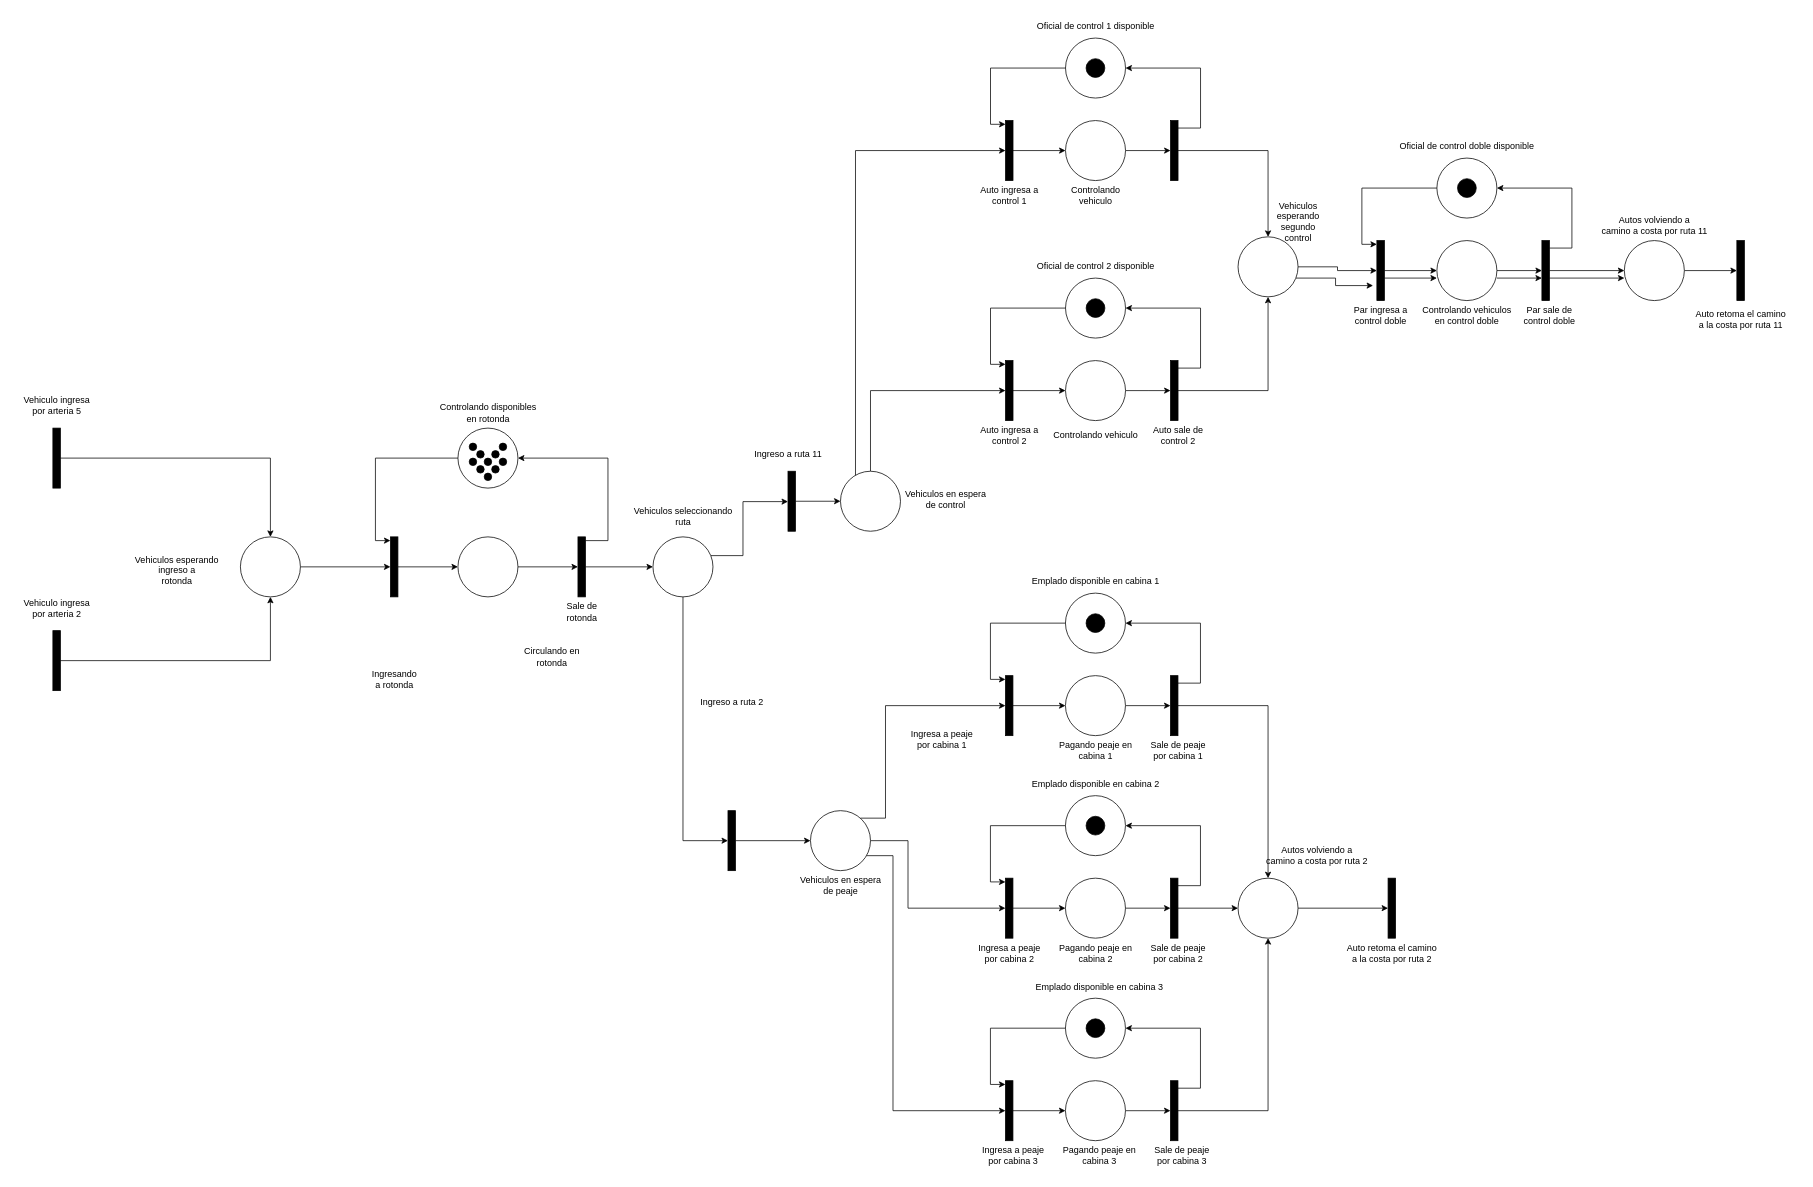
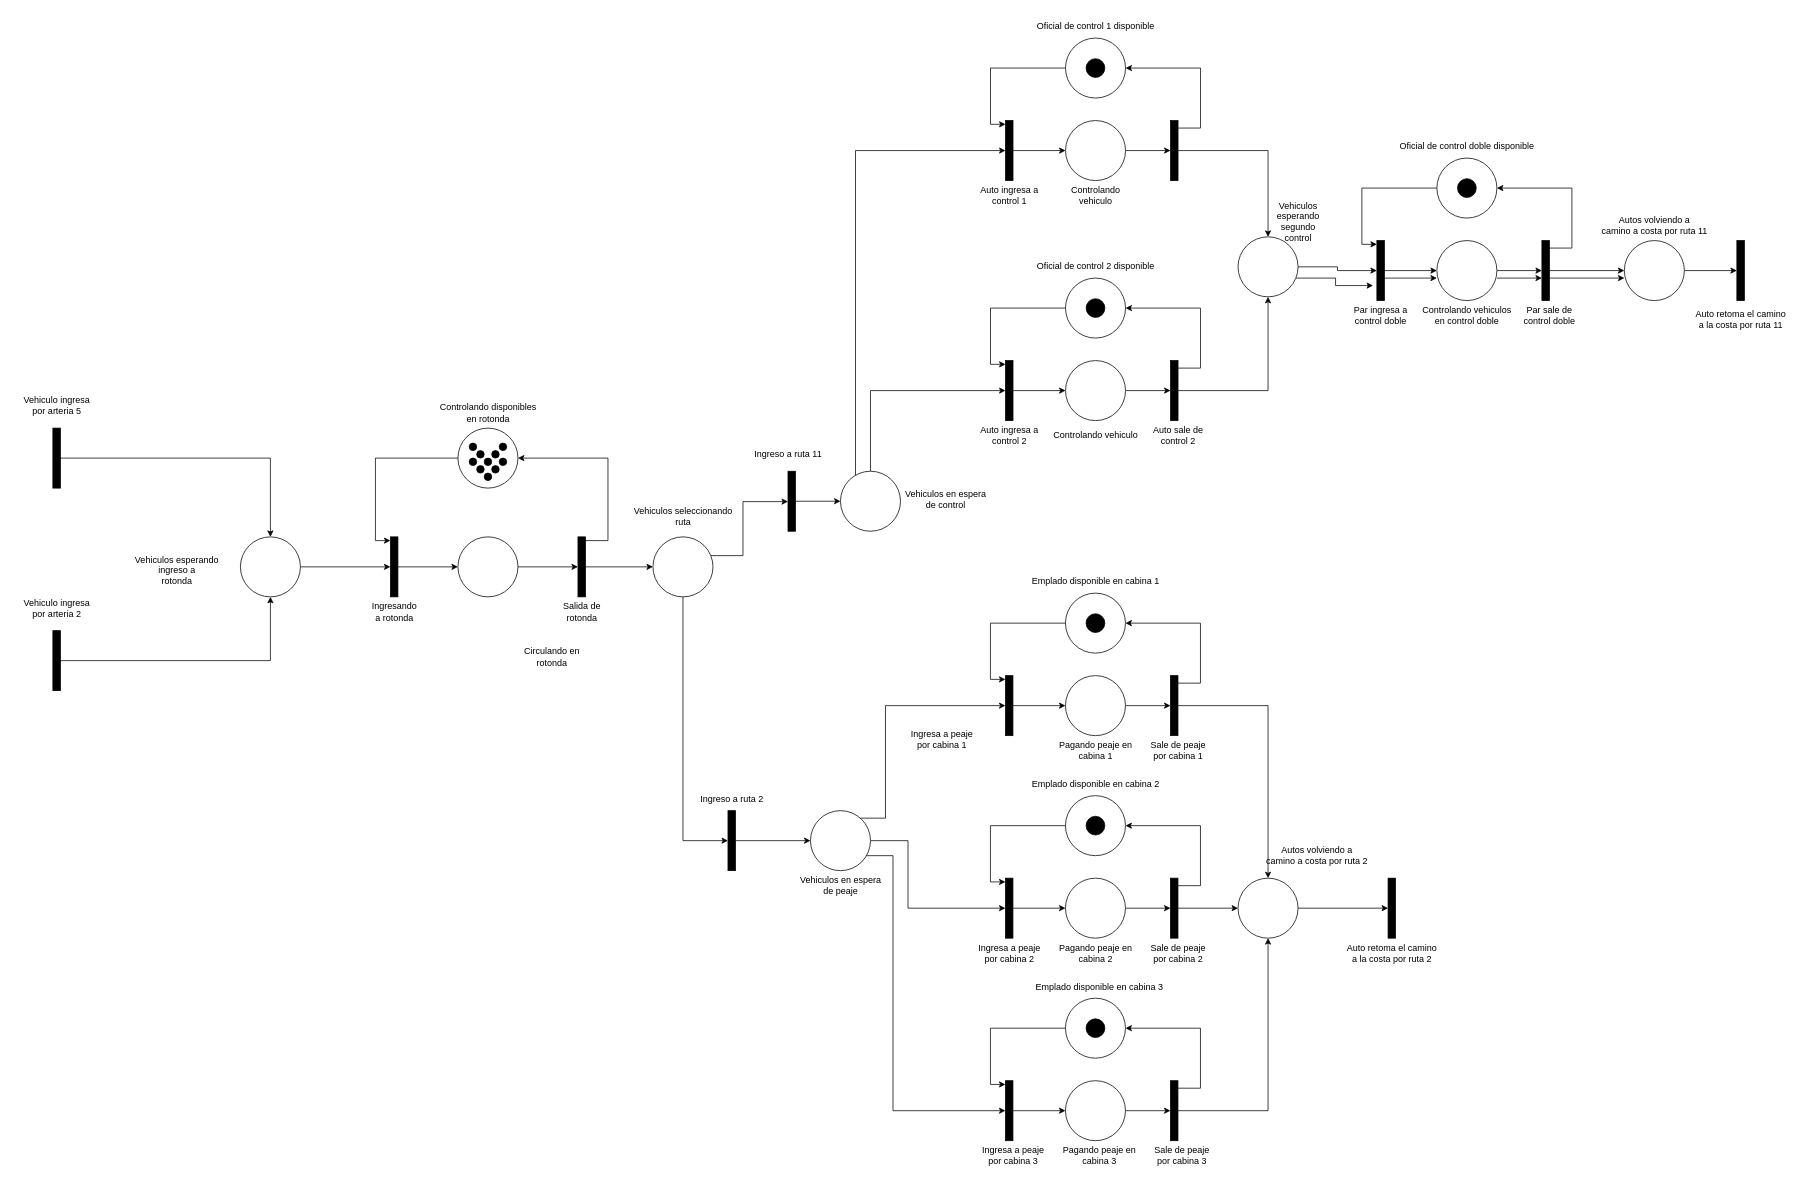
- <mxCell id="102" value="&lt;div&gt;Sale de&lt;/div&gt;&lt;div&gt;rotonda&lt;br&gt;&lt;/div&gt;" style="text;html=1;align=center;verticalAlign=middle;resizable=0;points=[];autosize=1;strokeColor=none;fillColor=none;" vertex="1" parent="1"><mxGeometry x="735" y="795" width="80" height="40" as="geometry" /></mxCell>
+ <mxCell id="102" value="&lt;div&gt;Salida de&lt;/div&gt;&lt;div&gt;rotonda&lt;br&gt;&lt;/div&gt;" style="text;html=1;align=center;verticalAlign=middle;resizable=0;points=[];autosize=1;strokeColor=none;fillColor=none;" vertex="1" parent="1"><mxGeometry x="735" y="795" width="80" height="40" as="geometry" /></mxCell>
- <mxCell id="100" value="&lt;div&gt;Ingresando&lt;/div&gt;&lt;div&gt;a rotonda&lt;br&gt;&lt;/div&gt;" style="text;html=1;align=center;verticalAlign=middle;resizable=0;points=[];autosize=1;strokeColor=none;fillColor=none;" vertex="1" parent="1"><mxGeometry x="480" y="885" width="90" height="40" as="geometry" /></mxCell>
+ <mxCell id="100" value="&lt;div&gt;Ingresando&lt;/div&gt;&lt;div&gt;a rotonda&lt;br&gt;&lt;/div&gt;" style="text;html=1;align=center;verticalAlign=middle;resizable=0;points=[];autosize=1;strokeColor=none;fillColor=none;" vertex="1" parent="1"><mxGeometry x="480" y="795" width="90" height="40" as="geometry" /></mxCell>
- <mxCell id="116" value="Ingreso a ruta 2" style="text;html=1;align=center;verticalAlign=middle;resizable=0;points=[];autosize=1;strokeColor=none;fillColor=none;" vertex="1" parent="1"><mxGeometry x="920" y="920" width="110" height="30" as="geometry" /></mxCell>
+ <mxCell id="116" value="Ingreso a ruta 2" style="text;html=1;align=center;verticalAlign=middle;resizable=0;points=[];autosize=1;strokeColor=none;fillColor=none;" vertex="1" parent="1"><mxGeometry x="920" y="1050" width="110" height="30" as="geometry" /></mxCell>
